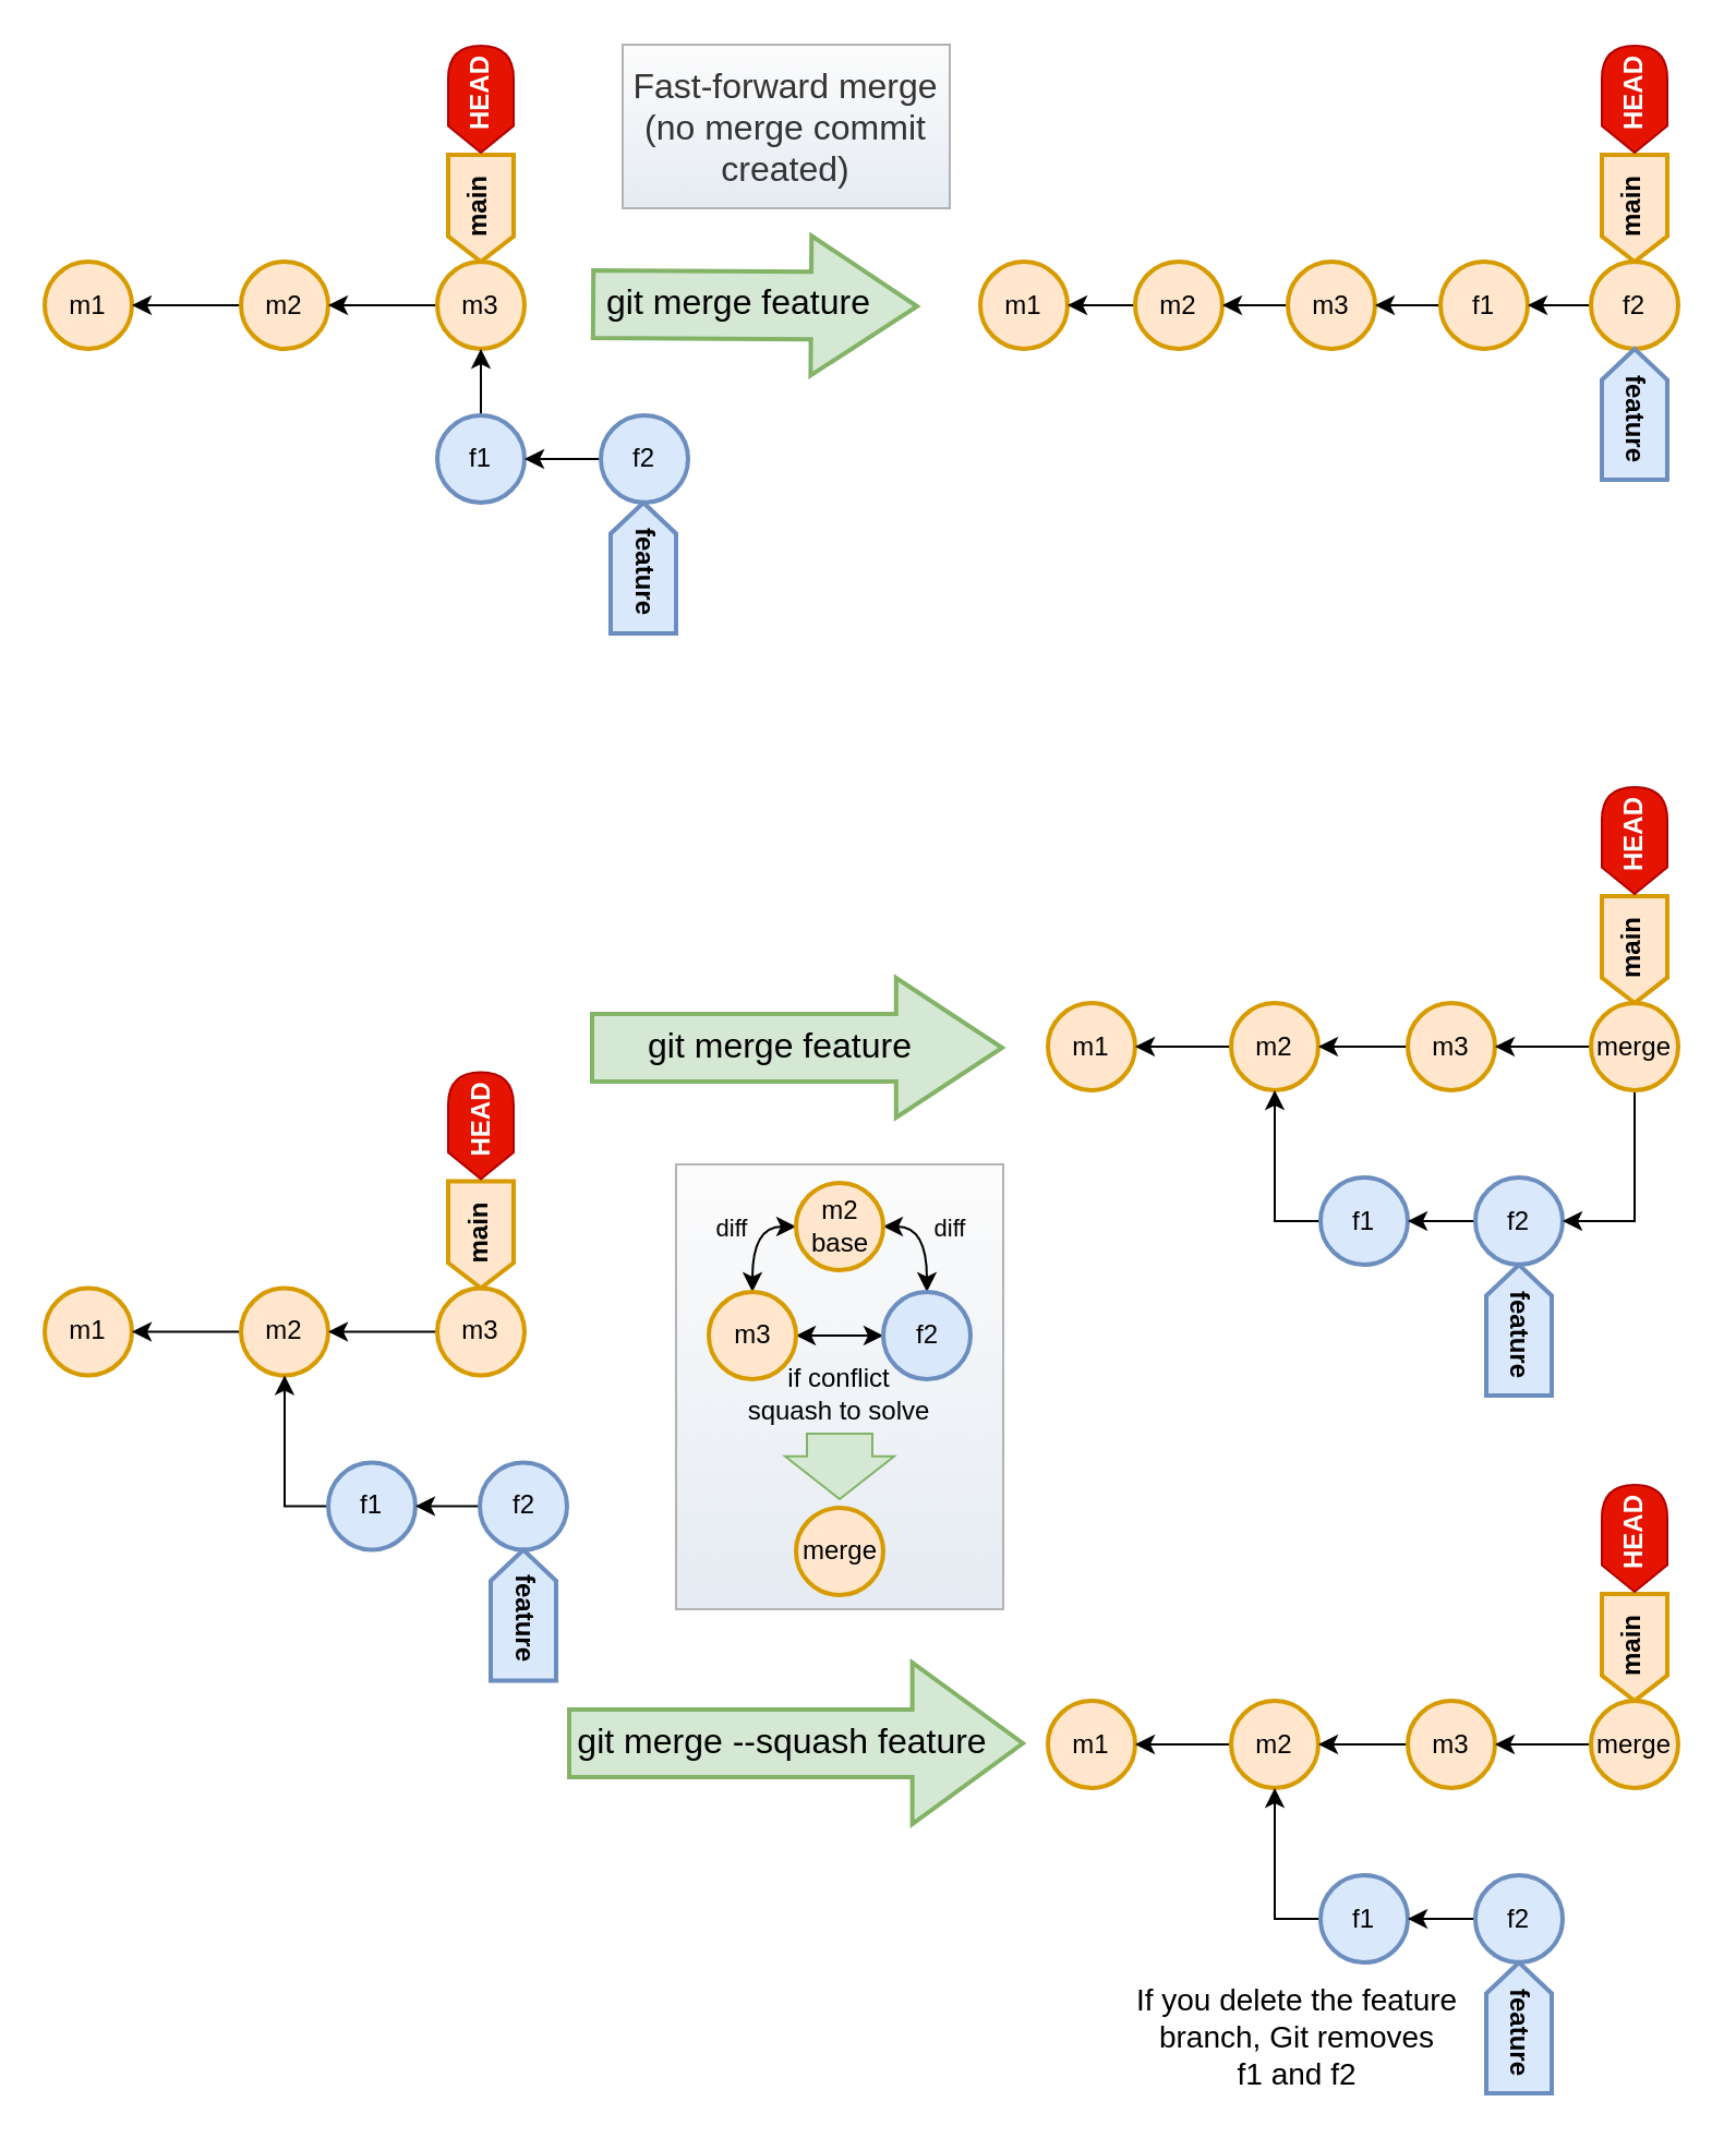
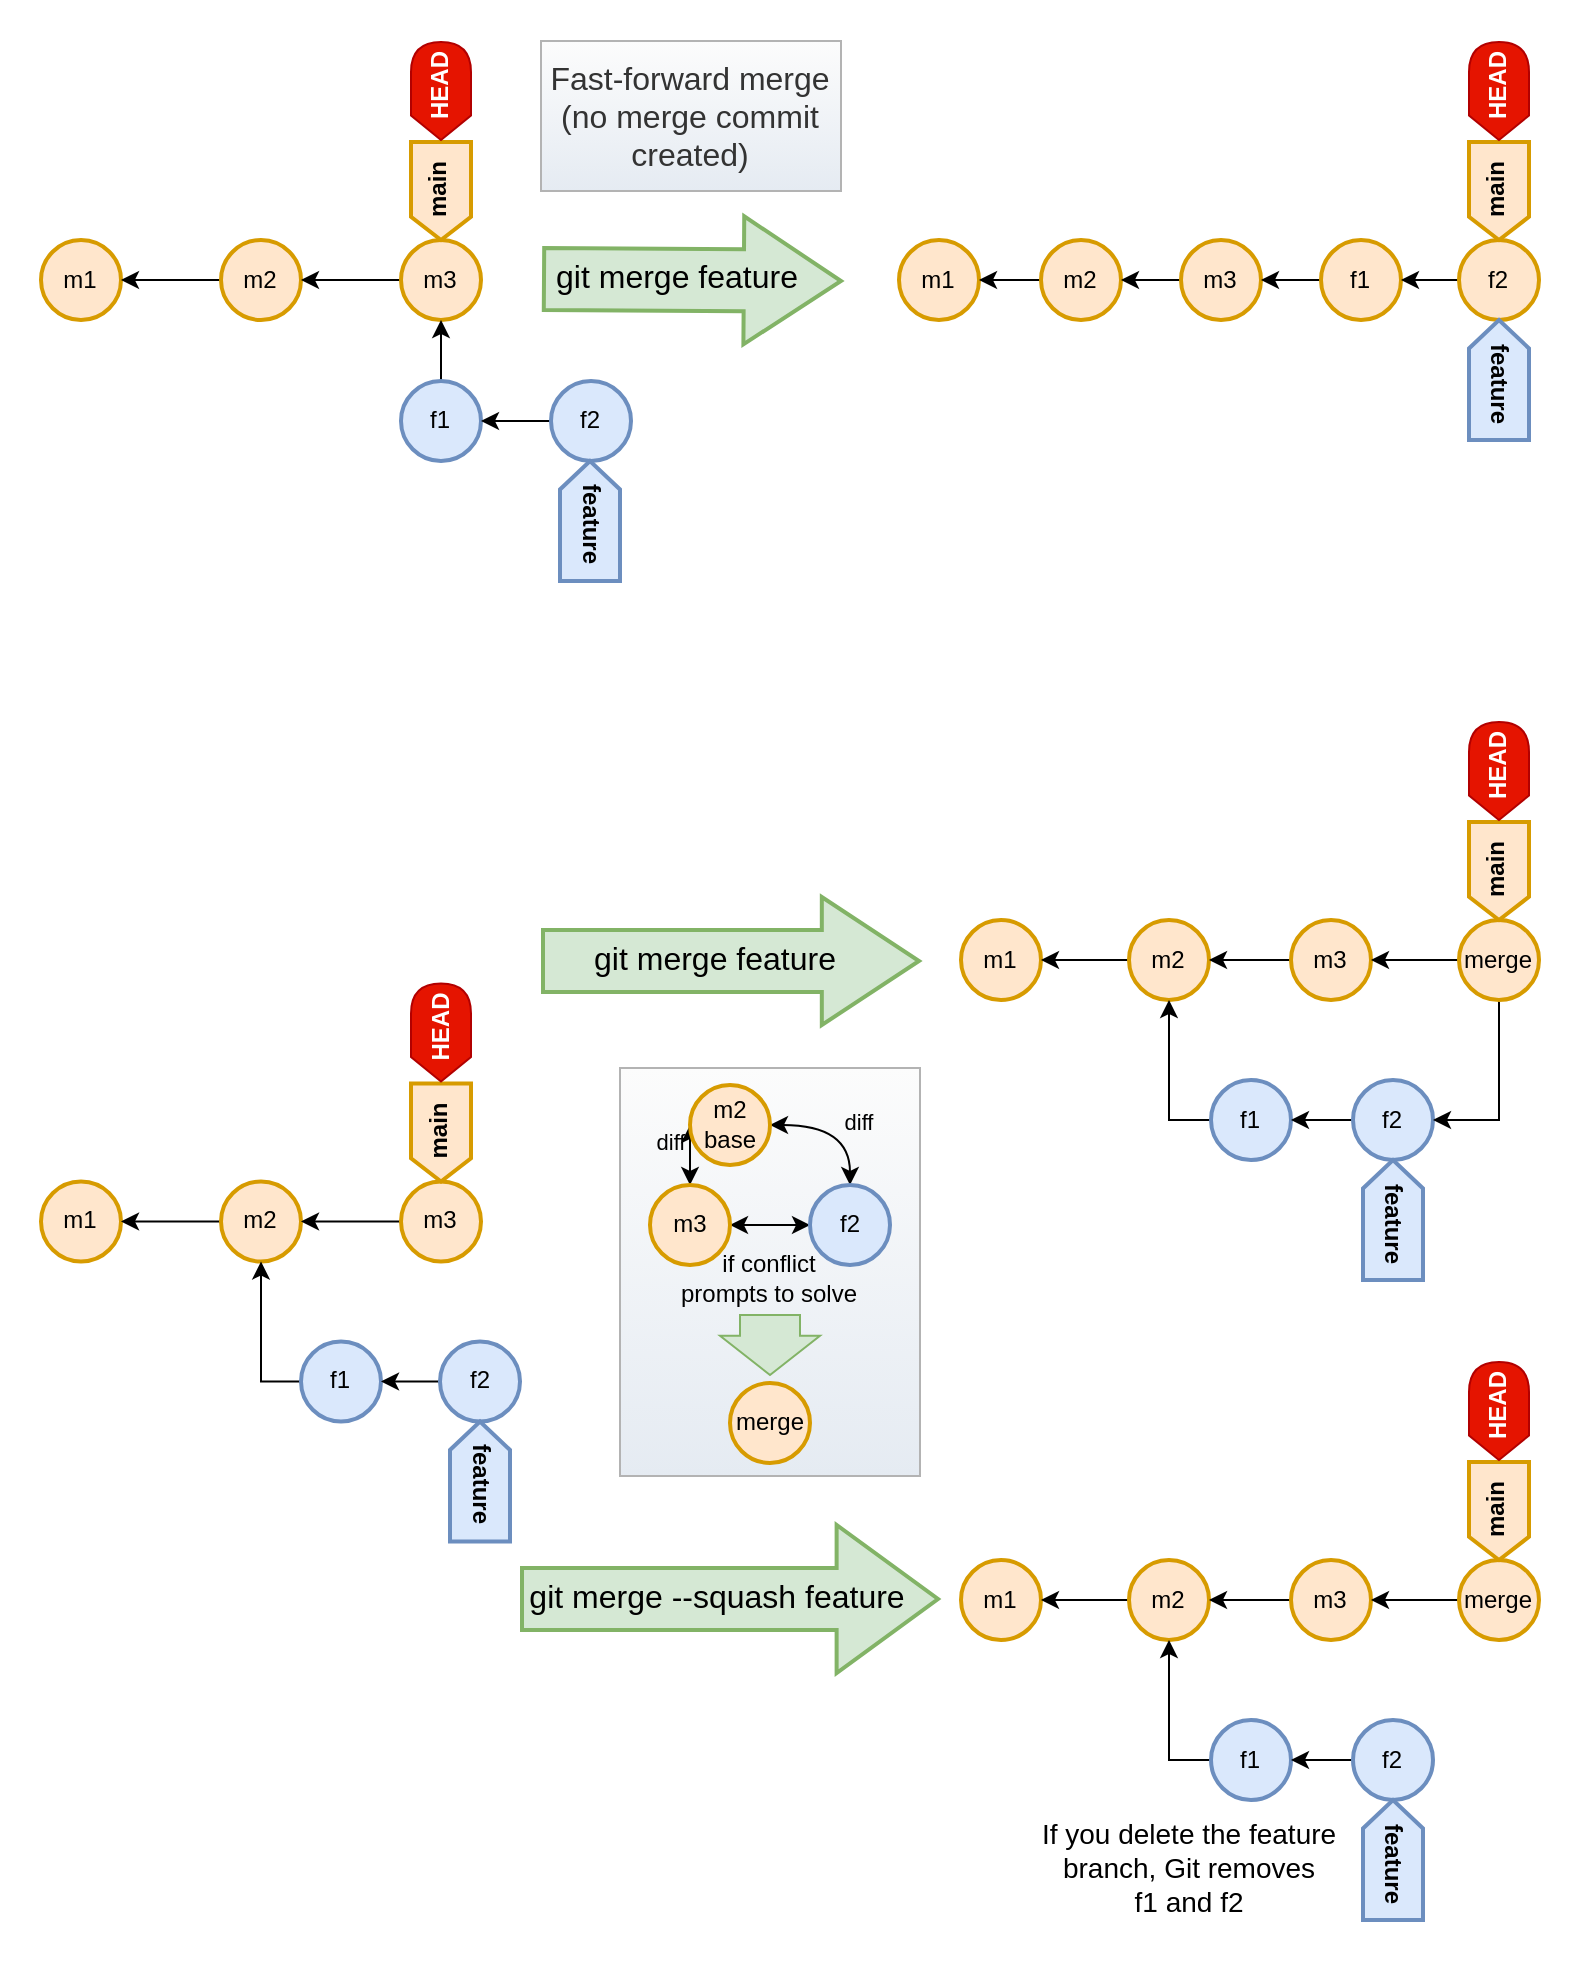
- <mxCell id="80" value="&lt;font style=&quot;font-size: 16px;&quot;&gt;Fast-forward merge&lt;/font&gt;&lt;div style=&quot;font-size: 16px;&quot;&gt;&lt;font style=&quot;font-size: 16px;&quot;&gt;(no merge commit&lt;/font&gt;&lt;/div&gt;&lt;div style=&quot;font-size: 16px;&quot;&gt;&lt;font style=&quot;font-size: 16px;&quot;&gt;created)&lt;/font&gt;&lt;/div&gt;" style="rounded=0;whiteSpace=wrap;html=1;strokeWidth=1;fillColor=#FCFCFC;fontColor=#333333;strokeColor=#B3B3B3;fillStyle=auto;gradientColor=#E5EBF2;shadow=0;textShadow=0;glass=0;" parent="1" vertex="1"><mxGeometry x="285" y="20" width="150" height="75" as="geometry" /></mxCell>
+ <mxCell id="80" value="&lt;font style=&quot;font-size: 16px;&quot;&gt;Fast-forward merge&lt;/font&gt;&lt;div style=&quot;font-size: 16px;&quot;&gt;&lt;font style=&quot;font-size: 16px;&quot;&gt;(no merge commit&lt;/font&gt;&lt;/div&gt;&lt;div style=&quot;font-size: 16px;&quot;&gt;&lt;font style=&quot;font-size: 16px;&quot;&gt;created)&lt;/font&gt;&lt;/div&gt;" style="rounded=0;whiteSpace=wrap;html=1;strokeWidth=1;fillColor=#FCFCFC;fontColor=#333333;strokeColor=#B3B3B3;fillStyle=auto;gradientColor=#E5EBF2;shadow=0;textShadow=0;glass=0;" parent="1" vertex="1"><mxGeometry x="270" y="20" width="150" height="75" as="geometry" /></mxCell>
- <mxCell id="19" value="m2&lt;div&gt;base&lt;/div&gt;" style="ellipse;whiteSpace=wrap;html=1;aspect=fixed;fillColor=#ffe6cc;strokeColor=#d79b00;strokeWidth=2;" parent="1" vertex="1"><mxGeometry x="364.5" y="542" width="40" height="40" as="geometry" /></mxCell>
+ <mxCell id="19" value="m2&lt;div&gt;base&lt;/div&gt;" style="ellipse;whiteSpace=wrap;html=1;aspect=fixed;fillColor=#ffe6cc;strokeColor=#d79b00;strokeWidth=2;" parent="1" vertex="1"><mxGeometry x="344.5" y="542" width="40" height="40" as="geometry" /></mxCell>
- <mxCell id="36" value="if conflict&lt;div&gt;squash to solve&lt;/div&gt;" style="text;html=1;align=center;verticalAlign=middle;resizable=0;points=[];autosize=1;strokeColor=none;fillColor=none;" parent="1" vertex="1"><mxGeometry x="328.5" y="619" width="110" height="40" as="geometry" /></mxCell>
+ <mxCell id="36" value="if conflict&lt;div&gt;prompts to solve&lt;/div&gt;" style="text;html=1;align=center;verticalAlign=middle;resizable=0;points=[];autosize=1;strokeColor=none;fillColor=none;" parent="1" vertex="1"><mxGeometry x="328.5" y="619" width="110" height="40" as="geometry" /></mxCell>
